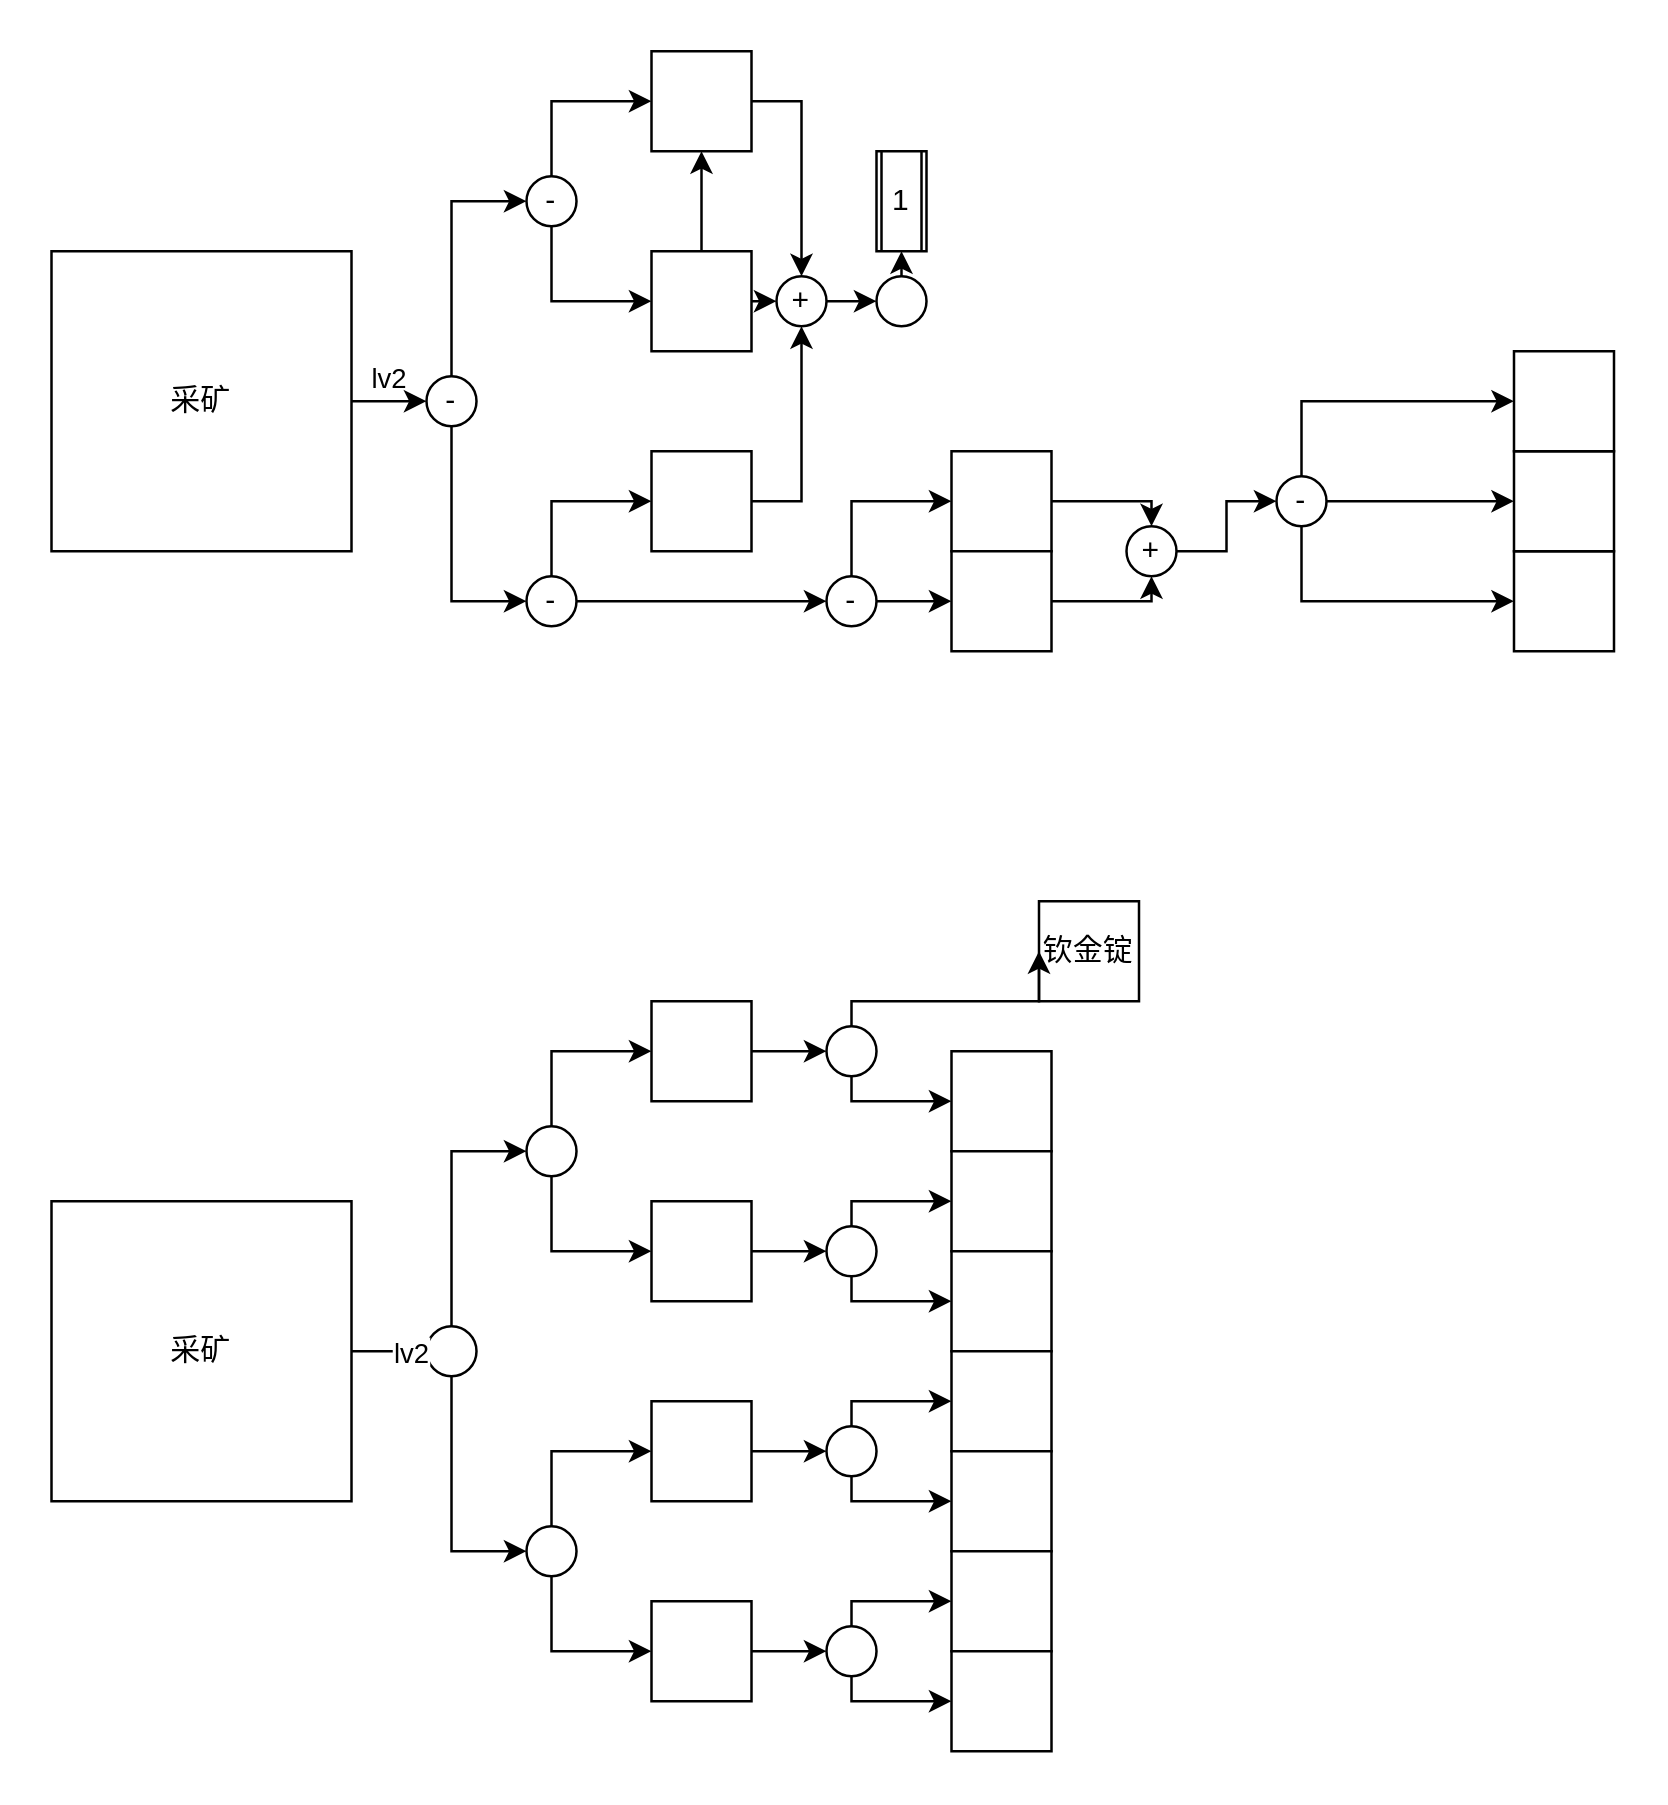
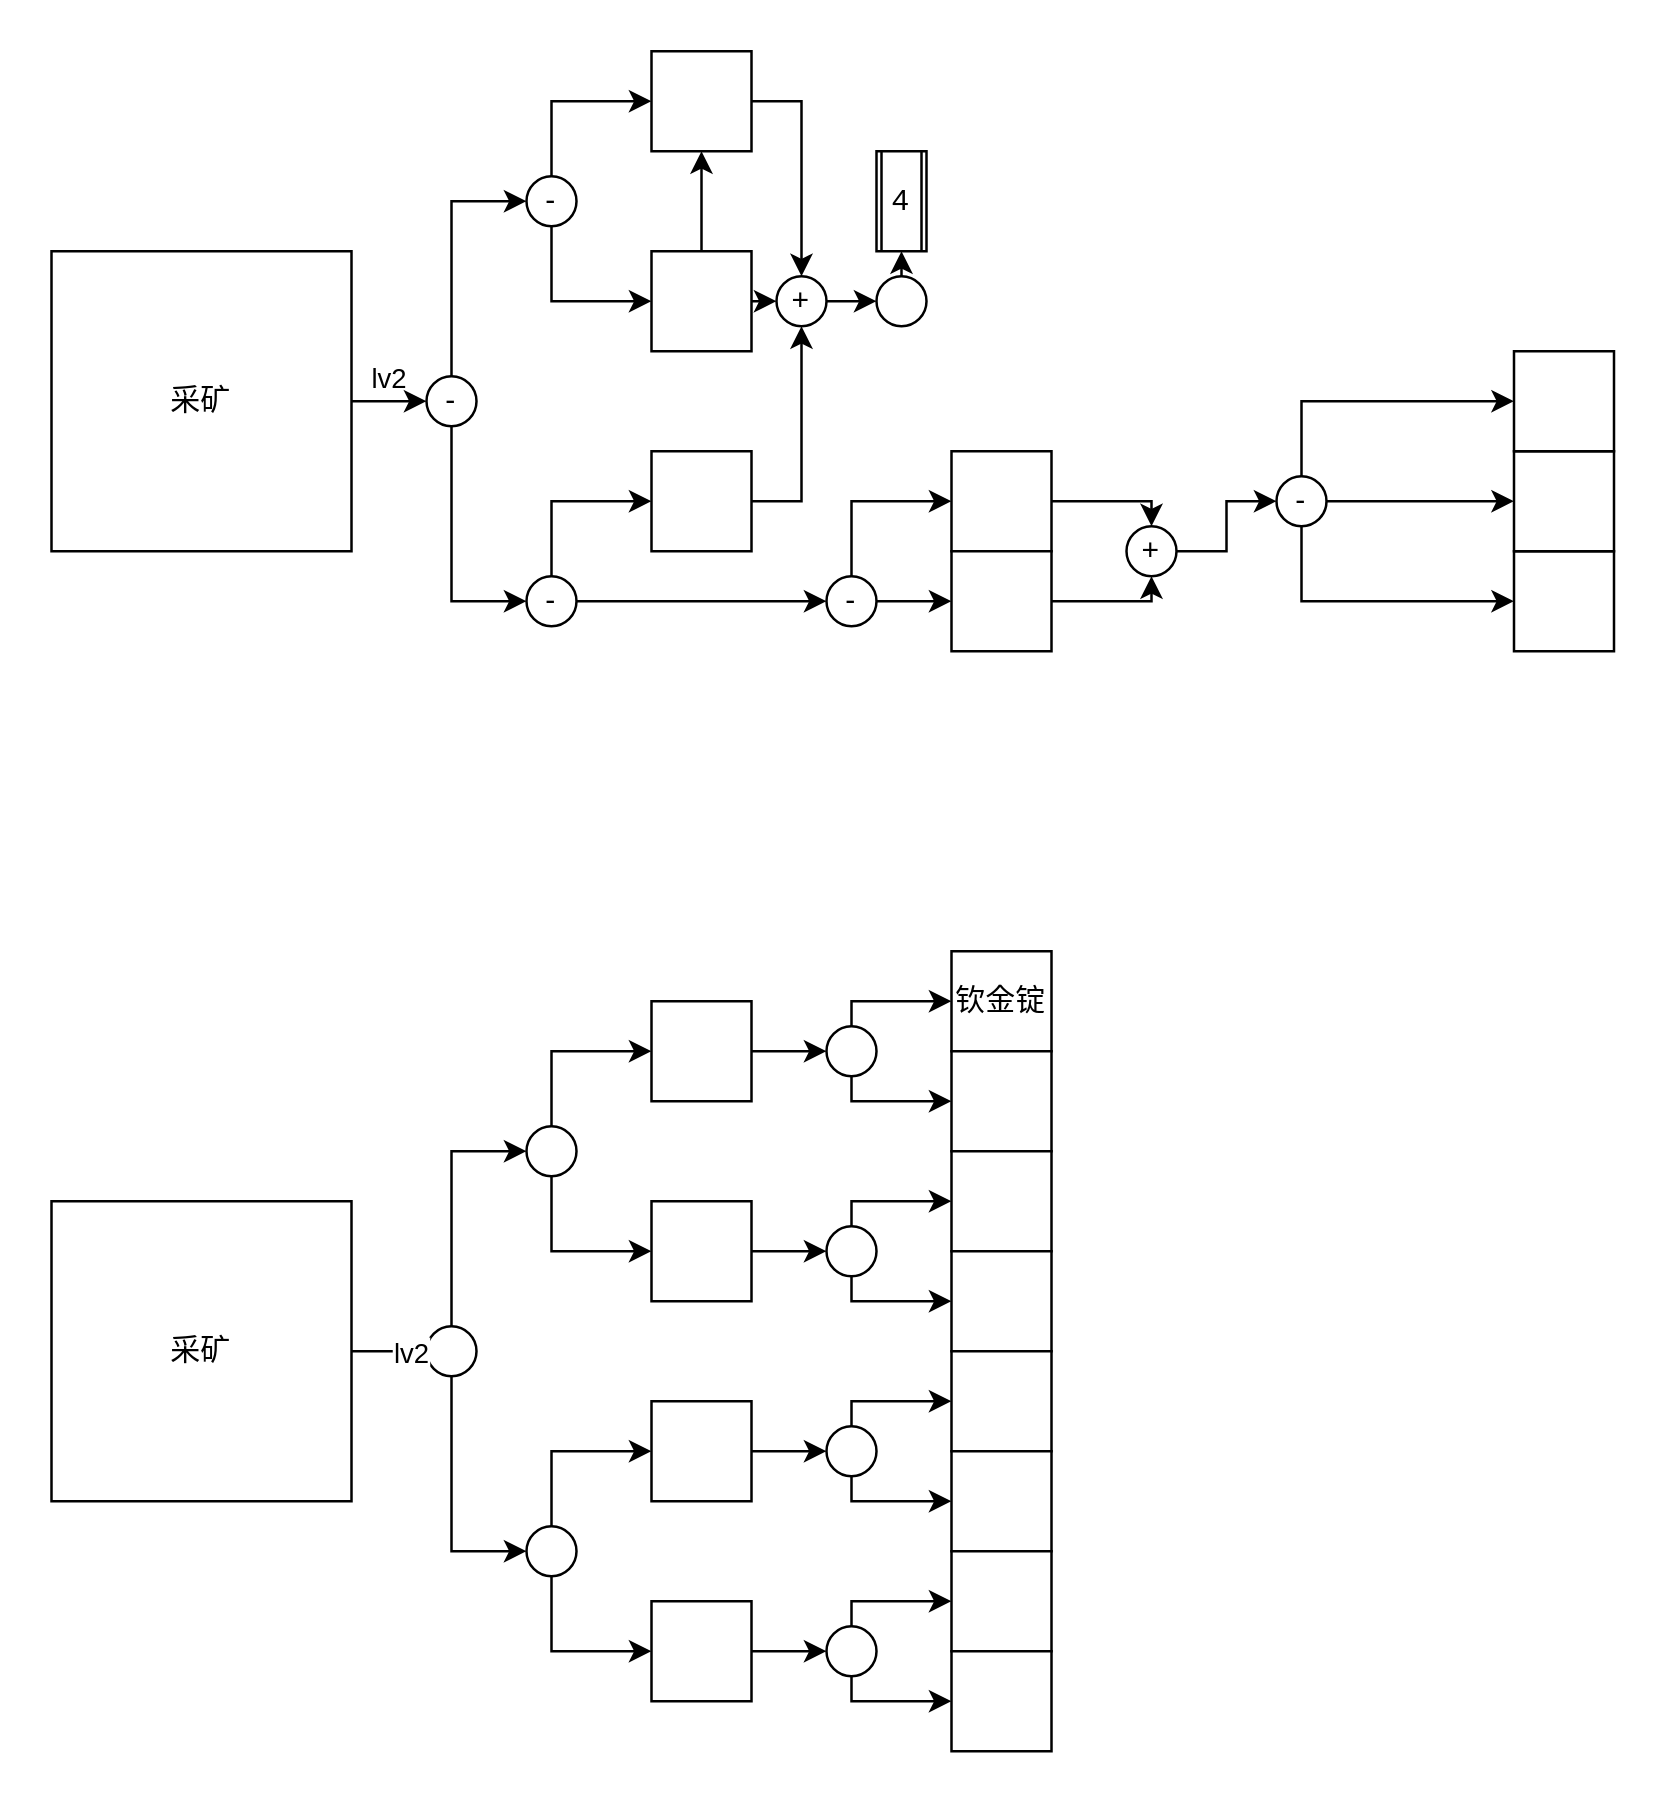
- <mxCell id="70" value="1" style="shape=process;whiteSpace=wrap;html=1;backgroundOutline=1;" parent="1" vertex="1"><mxGeometry x="350" y="60" width="20" height="40" as="geometry" /></mxCell>
+ <mxCell id="70" value="4" style="shape=process;whiteSpace=wrap;html=1;backgroundOutline=1;" parent="1" vertex="1"><mxGeometry x="350" y="60" width="20" height="40" as="geometry" /></mxCell>
- <mxCell id="8" value="钦金锭" style="whiteSpace=wrap;html=1;aspect=fixed;rounded=0;" parent="1" vertex="1"><mxGeometry x="415" y="360" width="40" height="40" as="geometry" /></mxCell>
+ <mxCell id="8" value="钦金锭" style="whiteSpace=wrap;html=1;aspect=fixed;rounded=0;" parent="1" vertex="1"><mxGeometry x="380" y="380" width="40" height="40" as="geometry" /></mxCell>
